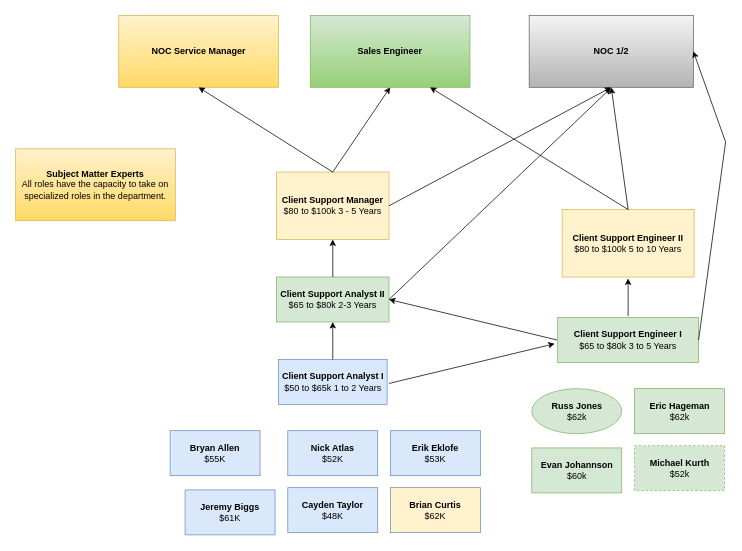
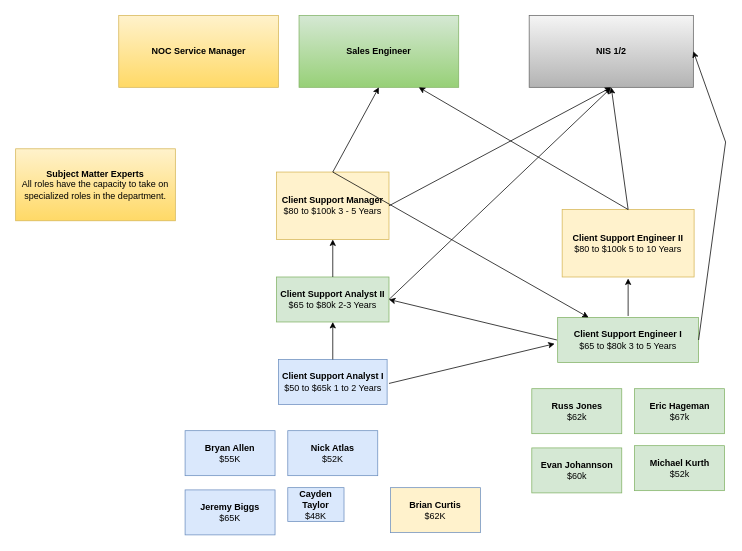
- <mxCell id="24" value="Sales Engineer" style="rounded=0;whiteSpace=wrap;html=1;fillColor=#d5e8d4;strokeColor=#82b366;gradientColor=#97d077;fontStyle=1" vertex="1" parent="1"><mxGeometry x="413" y="20" width="213" height="96" as="geometry" /></mxCell>
+ <mxCell id="24" value="Sales Engineer" style="rounded=0;whiteSpace=wrap;html=1;fillColor=#d5e8d4;strokeColor=#82b366;gradientColor=#97d077;fontStyle=1" vertex="1" parent="1"><mxGeometry x="398" y="20" width="213" height="96" as="geometry" /></mxCell>
- <mxCell id="27" value="NOC 1/2&lt;br&gt;" style="rounded=0;whiteSpace=wrap;html=1;fillColor=#f5f5f5;strokeColor=#666666;gradientColor=#b3b3b3;fontStyle=1" vertex="1" parent="1"><mxGeometry x="705" y="20" width="219" height="96" as="geometry" /></mxCell>
+ <mxCell id="27" value="NIS 1/2&lt;br&gt;" style="rounded=0;whiteSpace=wrap;html=1;fillColor=#f5f5f5;strokeColor=#666666;gradientColor=#b3b3b3;fontStyle=1" vertex="1" parent="1"><mxGeometry x="705" y="20" width="219" height="96" as="geometry" /></mxCell>
- <mxCell id="23" value="" style="endArrow=classic;html=1;rounded=0;entryX=0.5;entryY=1;entryDx=0;entryDy=0;exitX=0.5;exitY=0;exitDx=0;exitDy=0;" edge="1" parent="1" source="5" target="22"><mxGeometry width="50" height="50" relative="1" as="geometry"><mxPoint x="426" y="221" as="sourcePoint" /><mxPoint x="833" y="117" as="targetPoint" /></mxGeometry></mxCell>
+ <mxCell id="23" value="" style="endArrow=classic;html=1;rounded=0;exitX=0.5;exitY=0;exitDx=0;exitDy=0;" edge="1" parent="1" source="5" target="11"><mxGeometry width="50" height="50" relative="1" as="geometry"><mxPoint x="426" y="221" as="sourcePoint" /><mxPoint x="833" y="117" as="targetPoint" /></mxGeometry></mxCell>
- <mxCell id="7" value="&lt;b&gt;Russ Jones&lt;br&gt;&lt;/b&gt;$62k" style="ellipse;whiteSpace=wrap;html=1;fillColor=#d5e8d4;strokeColor=#82b366;" vertex="1" parent="1"><mxGeometry x="708.5" y="518" width="120" height="60" as="geometry" /></mxCell>
+ <mxCell id="7" value="&lt;b&gt;Russ Jones&lt;br&gt;&lt;/b&gt;$62k" style="rounded=0;whiteSpace=wrap;html=1;fillColor=#d5e8d4;strokeColor=#82b366;" vertex="1" parent="1"><mxGeometry x="708.5" y="518" width="120" height="60" as="geometry" /></mxCell>
- <mxCell id="9" value="&lt;b&gt;Eric Hageman&lt;/b&gt;&lt;br&gt;$62k" style="rounded=0;whiteSpace=wrap;html=1;fillColor=#d5e8d4;strokeColor=#82b366;" vertex="1" parent="1"><mxGeometry x="845.5" y="518" width="120" height="60" as="geometry" /></mxCell>
+ <mxCell id="9" value="&lt;b&gt;Eric Hageman&lt;/b&gt;&lt;br&gt;$67k" style="rounded=0;whiteSpace=wrap;html=1;fillColor=#d5e8d4;strokeColor=#82b366;" vertex="1" parent="1"><mxGeometry x="845.5" y="518" width="120" height="60" as="geometry" /></mxCell>
- <mxCell id="14" value="&lt;b&gt;Bryan Allen&lt;br&gt;&lt;/b&gt;$55K" style="rounded=0;whiteSpace=wrap;html=1;fillColor=#dae8fc;strokeColor=#6c8ebf;" vertex="1" parent="1"><mxGeometry x="226" y="574" width="120" height="60" as="geometry" /></mxCell>
+ <mxCell id="14" value="&lt;b&gt;Bryan Allen&lt;br&gt;&lt;/b&gt;$55K" style="rounded=0;whiteSpace=wrap;html=1;fillColor=#dae8fc;strokeColor=#6c8ebf;" vertex="1" parent="1"><mxGeometry x="246" y="574" width="120" height="60" as="geometry" /></mxCell>
- <mxCell id="18" value="&lt;b&gt;Erik Eklofe&lt;br&gt;&lt;/b&gt;$53K" style="rounded=0;whiteSpace=wrap;html=1;fillColor=#dae8fc;strokeColor=#6c8ebf;" vertex="1" parent="1"><mxGeometry x="520" y="574" width="120" height="60" as="geometry" /></mxCell>
- <mxCell id="10" value="&lt;b&gt;Michael Kurth&lt;br&gt;&lt;/b&gt;$52k" style="rounded=0;whiteSpace=wrap;html=1;fillColor=#d5e8d4;strokeColor=#82b366;dashed=1;" vertex="1" parent="1"><mxGeometry x="845.5" y="594" width="120" height="60" as="geometry" /></mxCell>
+ <mxCell id="10" value="&lt;b&gt;Michael Kurth&lt;br&gt;&lt;/b&gt;$52k" style="rounded=0;whiteSpace=wrap;html=1;fillColor=#d5e8d4;strokeColor=#82b366;" vertex="1" parent="1"><mxGeometry x="845.5" y="594" width="120" height="60" as="geometry" /></mxCell>
- <mxCell id="17" value="&lt;b&gt;Cayden Taylor&lt;/b&gt;&lt;br&gt;$48K" style="rounded=0;whiteSpace=wrap;html=1;fillColor=#dae8fc;strokeColor=#6c8ebf;" vertex="1" parent="1"><mxGeometry x="383" y="650" width="120" height="60" as="geometry" /></mxCell>
+ <mxCell id="17" value="&lt;b&gt;Cayden Taylor&lt;/b&gt;&lt;br&gt;$48K" style="rounded=0;whiteSpace=wrap;html=1;fillColor=#dae8fc;strokeColor=#6c8ebf;" vertex="1" parent="1"><mxGeometry x="383" y="650" width="75" height="45" as="geometry" /></mxCell>
- <mxCell id="15" value="&lt;b&gt;Jeremy Biggs&lt;/b&gt;&lt;br&gt;$61K" style="rounded=0;whiteSpace=wrap;html=1;fillColor=#dae8fc;strokeColor=#6c8ebf;" vertex="1" parent="1"><mxGeometry x="246" y="653" width="120" height="60" as="geometry" /></mxCell>
+ <mxCell id="15" value="&lt;b&gt;Jeremy Biggs&lt;/b&gt;&lt;br&gt;$65K" style="rounded=0;whiteSpace=wrap;html=1;fillColor=#dae8fc;strokeColor=#6c8ebf;" vertex="1" parent="1"><mxGeometry x="246" y="653" width="120" height="60" as="geometry" /></mxCell>
